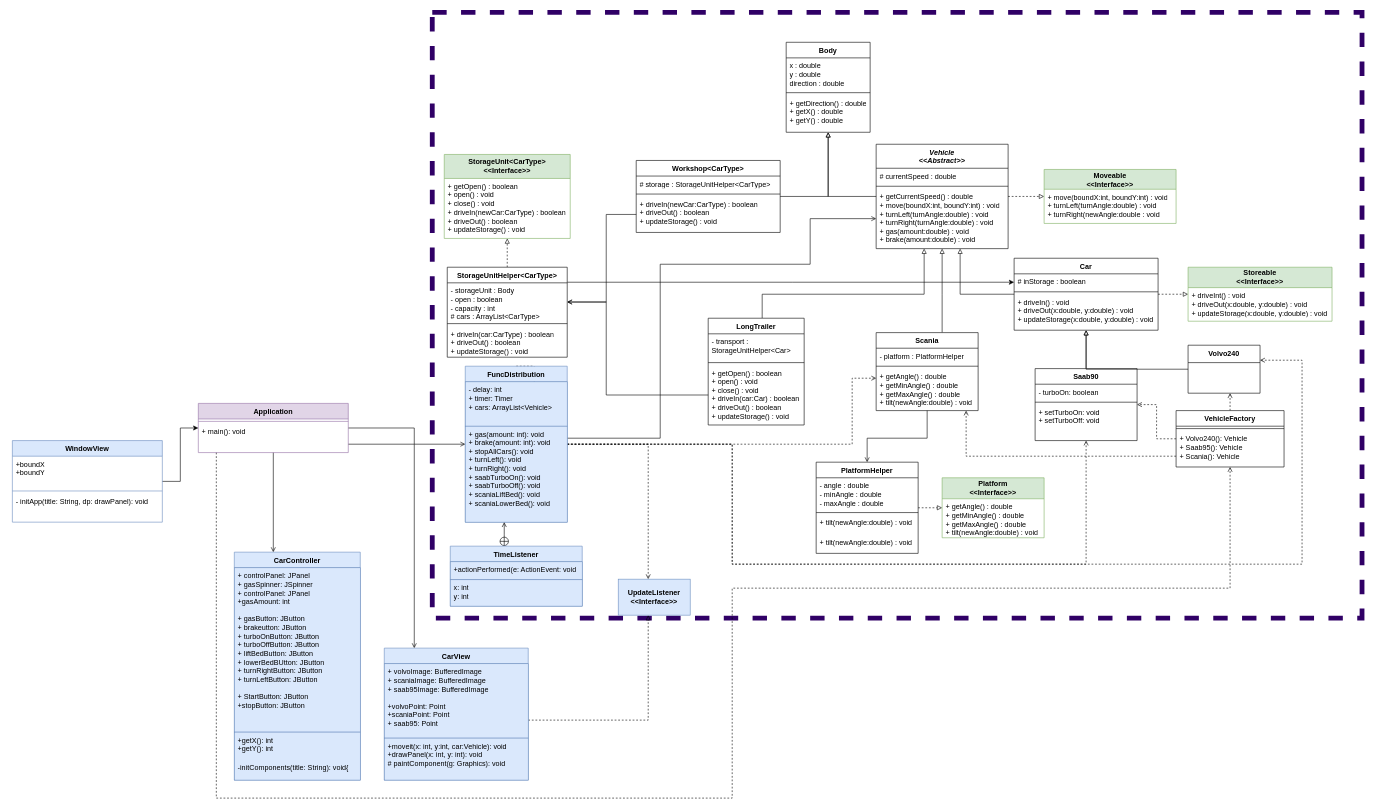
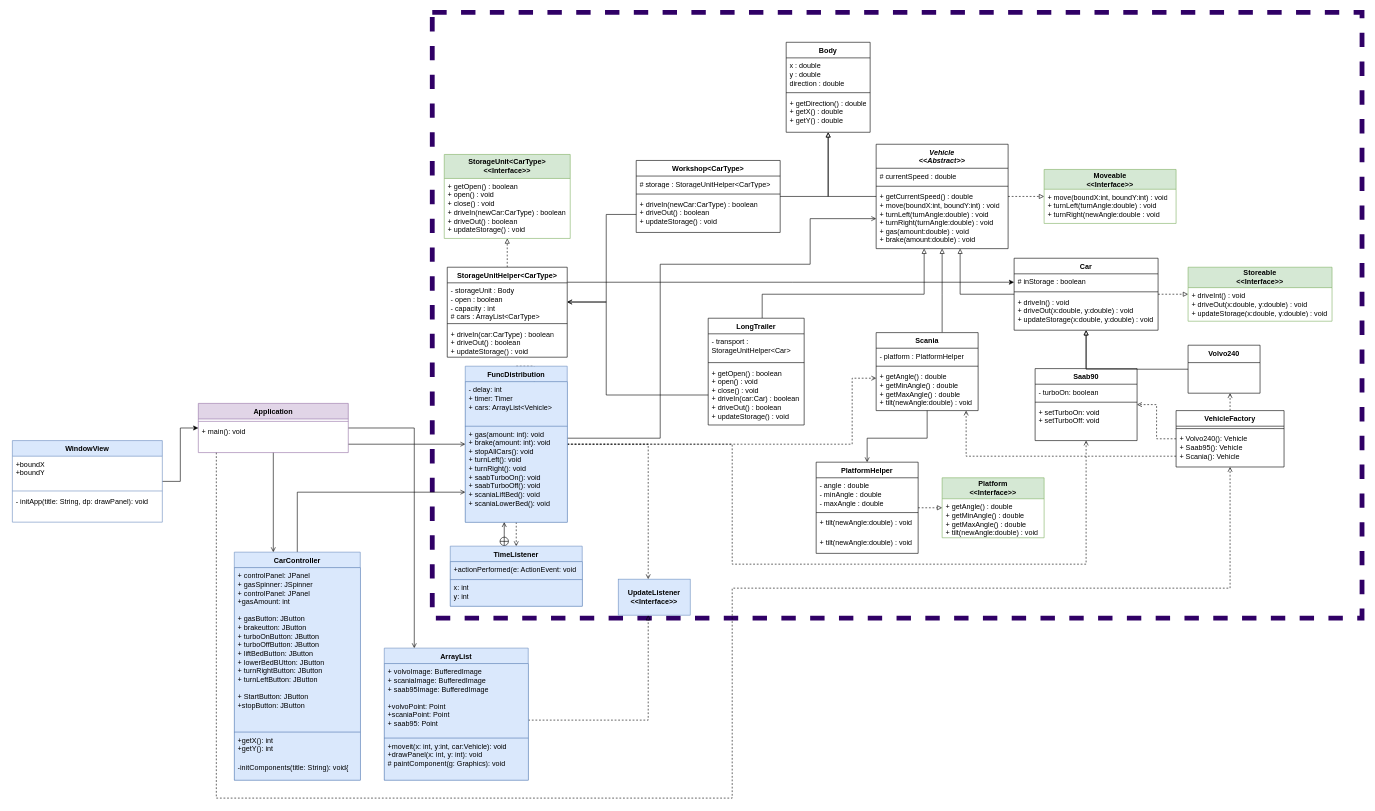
+ <mxCell id="22" style="edgeStyle=orthogonalEdgeStyle;rounded=0;orthogonalLoop=1;jettySize=auto;html=1;endArrow=open;endFill=0;" parent="1" source="23" target="19" edge="1"><mxGeometry relative="1" as="geometry"><Array as="points"><mxPoint x="495" y="820" /></Array></mxGeometry></mxCell>
+ <mxCell id="17" style="edgeStyle=orthogonalEdgeStyle;rounded=0;orthogonalLoop=1;jettySize=auto;html=1;endArrow=open;endFill=0;dashed=1;" parent="1" source="19" target="72" edge="1"><mxGeometry relative="1" as="geometry" /></mxCell>
- <mxCell id="16" style="edgeStyle=orthogonalEdgeStyle;rounded=0;orthogonalLoop=1;jettySize=auto;html=1;dashed=1;endArrow=open;endFill=0;exitX=1;exitY=0.5;exitDx=0;exitDy=0;" parent="1" source="19" target="42" edge="1"><mxGeometry relative="1" as="geometry"><mxPoint x="2010" y="770" as="targetPoint" /><Array as="points"><mxPoint x="1220" y="740" /><mxPoint x="1220" y="940" /><mxPoint x="2170" y="940" /><mxPoint x="2170" y="600" /></Array></mxGeometry></mxCell>
- <mxCell id="27" value="CarView" style="swimlane;fontStyle=1;align=center;verticalAlign=top;childLayout=stackLayout;horizontal=1;startSize=26;horizontalStack=0;resizeParent=1;resizeParentMax=0;resizeLast=0;collapsible=1;marginBottom=0;whiteSpace=wrap;html=1;fillColor=#dae8fc;strokeColor=#6c8ebf;" parent="1" vertex="1"><mxGeometry x="640" y="1080" width="240" height="220" as="geometry" /></mxCell>
+ <mxCell id="27" value="ArrayList" style="swimlane;fontStyle=1;align=center;verticalAlign=top;childLayout=stackLayout;horizontal=1;startSize=26;horizontalStack=0;resizeParent=1;resizeParentMax=0;resizeLast=0;collapsible=1;marginBottom=0;whiteSpace=wrap;html=1;fillColor=#dae8fc;strokeColor=#6c8ebf;" parent="1" vertex="1"><mxGeometry x="640" y="1080" width="240" height="220" as="geometry" /></mxCell>
